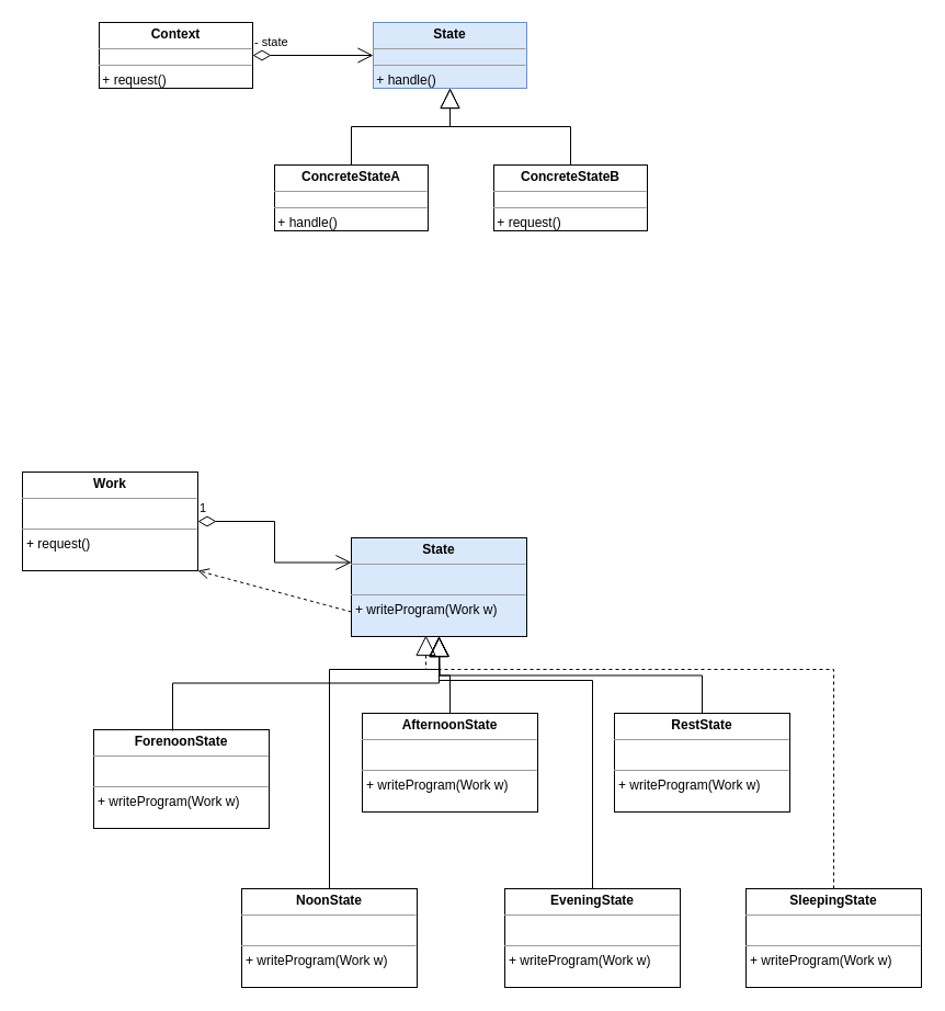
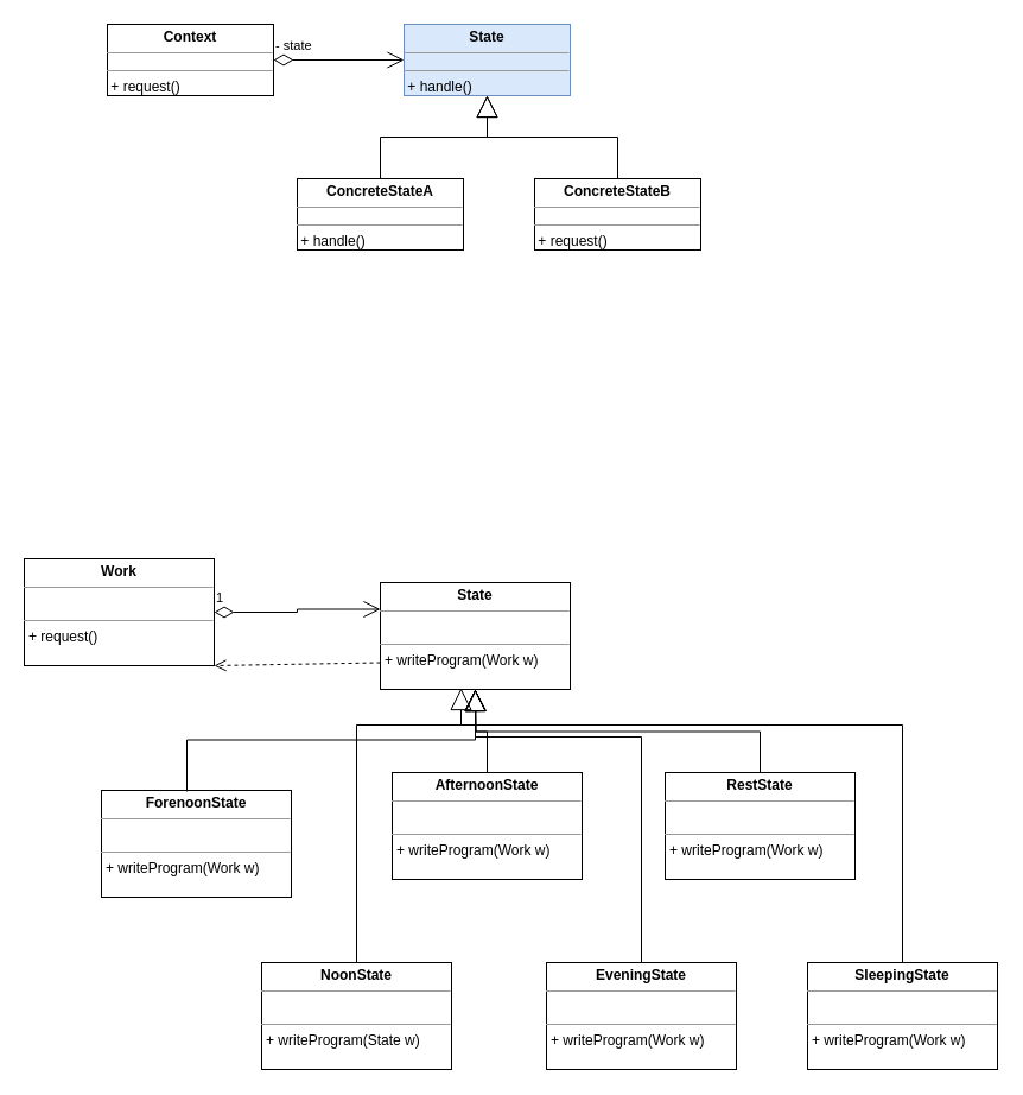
- <mxCell id="9" value="&lt;p style=&quot;margin:0px;margin-top:4px;text-align:center;&quot;&gt;&lt;b&gt;Work&lt;/b&gt;&lt;/p&gt;&lt;hr size=&quot;1&quot;&gt;&lt;p style=&quot;margin:0px;margin-left:4px;&quot;&gt;&lt;br&gt;&lt;/p&gt;&lt;hr size=&quot;1&quot;&gt;&lt;p style=&quot;margin:0px;margin-left:4px;&quot;&gt;+ request()&lt;/p&gt;" style="verticalAlign=top;align=left;overflow=fill;fontSize=12;fontFamily=Helvetica;html=1;whiteSpace=wrap;" vertex="1" parent="1"><mxGeometry x="20" y="430" width="160" height="90" as="geometry" /></mxCell>
+ <mxCell id="9" value="&lt;p style=&quot;margin:0px;margin-top:4px;text-align:center;&quot;&gt;&lt;b&gt;Work&lt;/b&gt;&lt;/p&gt;&lt;hr size=&quot;1&quot;&gt;&lt;p style=&quot;margin:0px;margin-left:4px;&quot;&gt;&lt;br&gt;&lt;/p&gt;&lt;hr size=&quot;1&quot;&gt;&lt;p style=&quot;margin:0px;margin-left:4px;&quot;&gt;+ request()&lt;/p&gt;" style="verticalAlign=top;align=left;overflow=fill;fontSize=12;fontFamily=Helvetica;html=1;whiteSpace=wrap;" vertex="1" parent="1"><mxGeometry x="20" y="470" width="160" height="90" as="geometry" /></mxCell>
- <mxCell id="10" value="&lt;p style=&quot;margin:0px;margin-top:4px;text-align:center;&quot;&gt;&lt;b&gt;State&lt;/b&gt;&lt;/p&gt;&lt;hr size=&quot;1&quot;&gt;&lt;p style=&quot;margin:0px;margin-left:4px;&quot;&gt;&lt;br&gt;&lt;/p&gt;&lt;hr size=&quot;1&quot;&gt;&lt;p style=&quot;margin:0px;margin-left:4px;&quot;&gt;+ writeProgram(Work w)&lt;/p&gt;" style="verticalAlign=top;align=left;overflow=fill;fontSize=12;fontFamily=Helvetica;html=1;whiteSpace=wrap;fillColor=#dae8fc;" vertex="1" parent="1"><mxGeometry x="320" y="490" width="160" height="90" as="geometry" /></mxCell>
+ <mxCell id="10" value="&lt;p style=&quot;margin:0px;margin-top:4px;text-align:center;&quot;&gt;&lt;b&gt;State&lt;/b&gt;&lt;/p&gt;&lt;hr size=&quot;1&quot;&gt;&lt;p style=&quot;margin:0px;margin-left:4px;&quot;&gt;&lt;br&gt;&lt;/p&gt;&lt;hr size=&quot;1&quot;&gt;&lt;p style=&quot;margin:0px;margin-left:4px;&quot;&gt;+ writeProgram(Work w)&lt;/p&gt;" style="verticalAlign=top;align=left;overflow=fill;fontSize=12;fontFamily=Helvetica;html=1;whiteSpace=wrap;" vertex="1" parent="1"><mxGeometry x="320" y="490" width="160" height="90" as="geometry" /></mxCell>
- <mxCell id="24" value="" style="endArrow=block;endSize=16;endFill=0;html=1;rounded=0;exitX=0.5;exitY=0;exitDx=0;exitDy=0;entryX=0.425;entryY=0.989;entryDx=0;entryDy=0;entryPerimeter=0;edgeStyle=orthogonalEdgeStyle;dashed=1;" edge="1" parent="1" source="16" target="10"><mxGeometry x="1" y="241" width="160" relative="1" as="geometry"><mxPoint x="370" y="720" as="sourcePoint" /><mxPoint x="530" y="720" as="targetPoint" /><Array as="points"><mxPoint x="760" y="610" /><mxPoint x="388" y="610" /></Array><mxPoint x="240" y="221" as="offset" /></mxGeometry></mxCell>
+ <mxCell id="24" value="" style="endArrow=block;endSize=16;endFill=0;html=1;rounded=0;exitX=0.5;exitY=0;exitDx=0;exitDy=0;entryX=0.425;entryY=0.989;entryDx=0;entryDy=0;entryPerimeter=0;edgeStyle=orthogonalEdgeStyle;" edge="1" parent="1" source="16" target="10"><mxGeometry x="1" y="241" width="160" relative="1" as="geometry"><mxPoint x="370" y="720" as="sourcePoint" /><mxPoint x="530" y="720" as="targetPoint" /><Array as="points"><mxPoint x="760" y="610" /><mxPoint x="388" y="610" /></Array><mxPoint x="240" y="221" as="offset" /></mxGeometry></mxCell>
- <mxCell id="14" value="&lt;p style=&quot;margin:0px;margin-top:4px;text-align:center;&quot;&gt;&lt;b&gt;NoonState&lt;/b&gt;&lt;/p&gt;&lt;hr size=&quot;1&quot;&gt;&lt;p style=&quot;margin:0px;margin-left:4px;&quot;&gt;&lt;br&gt;&lt;/p&gt;&lt;hr size=&quot;1&quot;&gt;&lt;p style=&quot;margin:0px;margin-left:4px;&quot;&gt;+ writeProgram(Work w)&lt;/p&gt;" style="verticalAlign=top;align=left;overflow=fill;fontSize=12;fontFamily=Helvetica;html=1;whiteSpace=wrap;" vertex="1" parent="1"><mxGeometry x="220" y="810" width="160" height="90" as="geometry" /></mxCell>
+ <mxCell id="14" value="&lt;p style=&quot;margin:0px;margin-top:4px;text-align:center;&quot;&gt;&lt;b&gt;NoonState&lt;/b&gt;&lt;/p&gt;&lt;hr size=&quot;1&quot;&gt;&lt;p style=&quot;margin:0px;margin-left:4px;&quot;&gt;&lt;br&gt;&lt;/p&gt;&lt;hr size=&quot;1&quot;&gt;&lt;p style=&quot;margin:0px;margin-left:4px;&quot;&gt;+ writeProgram(State w)&lt;/p&gt;" style="verticalAlign=top;align=left;overflow=fill;fontSize=12;fontFamily=Helvetica;html=1;whiteSpace=wrap;" vertex="1" parent="1"><mxGeometry x="220" y="810" width="160" height="90" as="geometry" /></mxCell>
